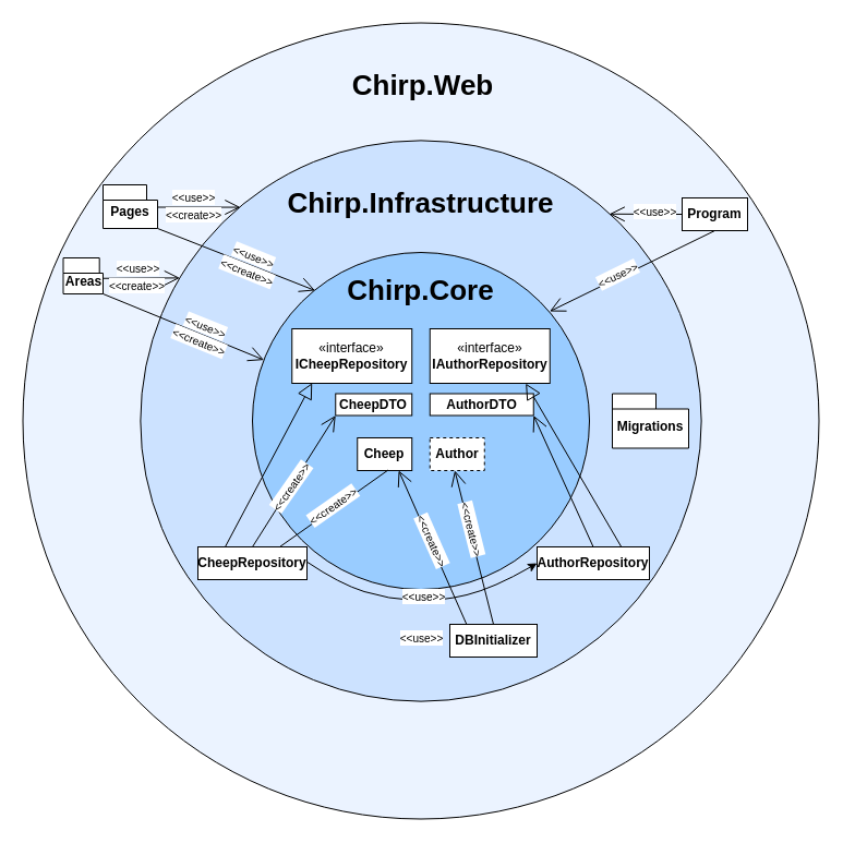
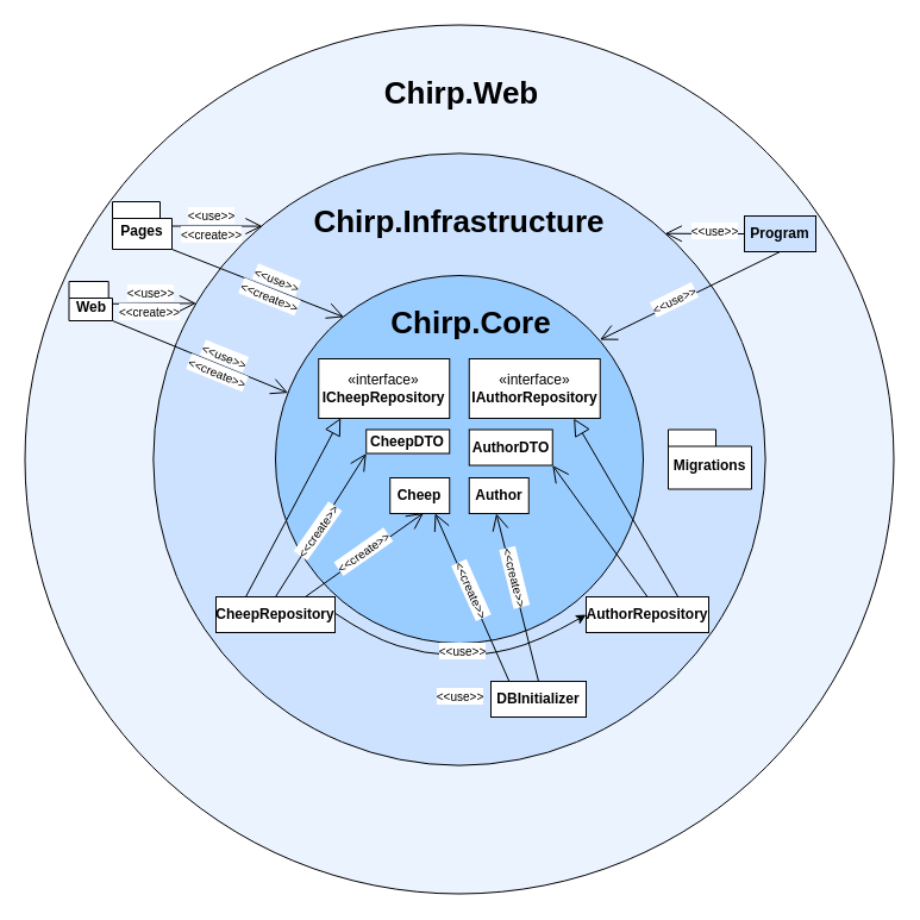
- <mxCell id="29" value="&lt;b&gt;Program&lt;/b&gt;" style="rounded=0;whiteSpace=wrap;html=1;" parent="1" vertex="1"><mxGeometry x="625" y="181" width="60" height="30" as="geometry" /></mxCell>
+ <mxCell id="29" value="&lt;b&gt;Program&lt;/b&gt;" style="rounded=0;whiteSpace=wrap;html=1;fillColor=#cce2ff;" parent="1" vertex="1"><mxGeometry x="625" y="181" width="60" height="30" as="geometry" /></mxCell>
- <mxCell id="41" value="Areas" style="shape=folder;fontStyle=1;spacingTop=10;tabWidth=40;tabHeight=14;tabPosition=left;html=1;whiteSpace=wrap;" parent="1" vertex="1"><mxGeometry x="57.5" y="236" width="36.5" height="33" as="geometry" /></mxCell>
+ <mxCell id="41" value="Web" style="shape=folder;fontStyle=1;spacingTop=10;tabWidth=40;tabHeight=14;tabPosition=left;html=1;whiteSpace=wrap;" parent="1" vertex="1"><mxGeometry x="57.5" y="236" width="36.5" height="33" as="geometry" /></mxCell>
- <mxCell id="11" value="&lt;font style=&quot;font-size: 26px;&quot;&gt;&lt;b&gt;Chirp.Core&lt;/b&gt;&lt;/font&gt;" style="text;html=1;align=center;verticalAlign=middle;whiteSpace=wrap;rounded=0;" parent="1" vertex="1"><mxGeometry x="317.25" y="251" width="136.5" height="30" as="geometry" /></mxCell>
+ <mxCell id="11" value="&lt;font style=&quot;font-size: 26px;&quot;&gt;&lt;b&gt;Chirp.Core&lt;/b&gt;&lt;/font&gt;" style="text;html=1;align=center;verticalAlign=middle;whiteSpace=wrap;rounded=0;" parent="1" vertex="1"><mxGeometry x="327.25" y="256" width="136.5" height="30" as="geometry" /></mxCell>
- <mxCell id="6" value="&lt;b&gt;AuthorDTO&lt;/b&gt;" style="rounded=0;whiteSpace=wrap;html=1;" parent="1" vertex="1"><mxGeometry x="393.75" y="360.5" width="95" height="20" as="geometry" /></mxCell>
+ <mxCell id="6" value="&lt;b&gt;AuthorDTO&lt;/b&gt;" style="rounded=0;whiteSpace=wrap;html=1;" parent="1" vertex="1"><mxGeometry x="393.75" y="360.5" width="70" height="30" as="geometry" /></mxCell>
- <mxCell id="5" value="&lt;b&gt;Author&lt;/b&gt;" style="rounded=0;whiteSpace=wrap;html=1;dashed=1;" parent="1" vertex="1"><mxGeometry x="393.75" y="401" width="50" height="30" as="geometry" /></mxCell>
+ <mxCell id="5" value="&lt;b&gt;Author&lt;/b&gt;" style="rounded=0;whiteSpace=wrap;html=1;" parent="1" vertex="1"><mxGeometry x="393.75" y="401" width="50" height="30" as="geometry" /></mxCell>
- <mxCell id="17" value="" style="endArrow=none;endFill=1;endSize=12;html=1;rounded=0;entryX=0.565;entryY=0.982;entryDx=0;entryDy=0;exitX=0.75;exitY=0;exitDx=0;exitDy=0;entryPerimeter=0;" parent="1" source="15" target="8" edge="1"><mxGeometry width="160" relative="1" as="geometry"><mxPoint x="281" y="481" as="sourcePoint" /><mxPoint x="441" y="481" as="targetPoint" /></mxGeometry></mxCell>
+ <mxCell id="17" value="" style="endArrow=open;endFill=1;endSize=12;html=1;rounded=0;entryX=0.565;entryY=0.982;entryDx=0;entryDy=0;exitX=0.75;exitY=0;exitDx=0;exitDy=0;entryPerimeter=0;" parent="1" source="15" target="8" edge="1"><mxGeometry width="160" relative="1" as="geometry"><mxPoint x="281" y="481" as="sourcePoint" /><mxPoint x="441" y="481" as="targetPoint" /></mxGeometry></mxCell>
